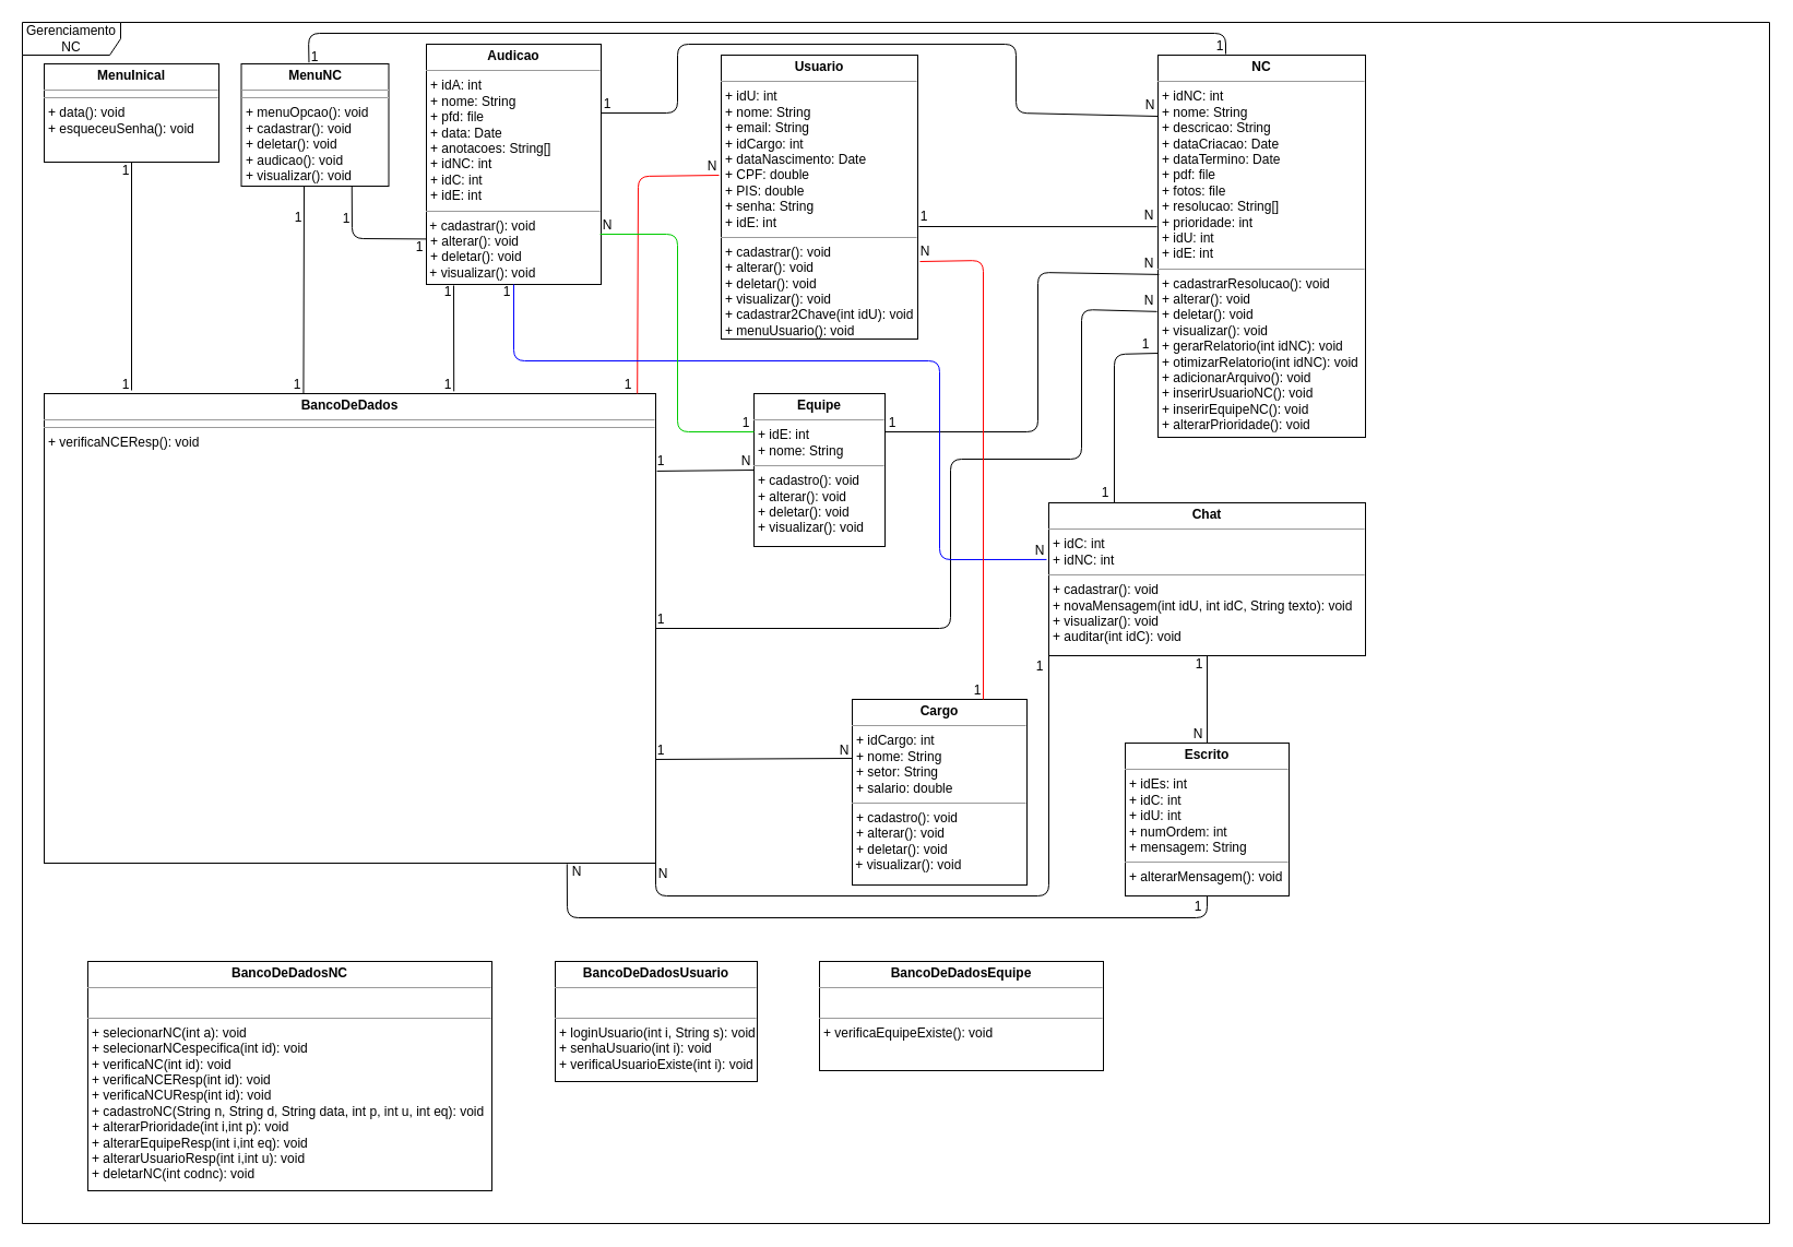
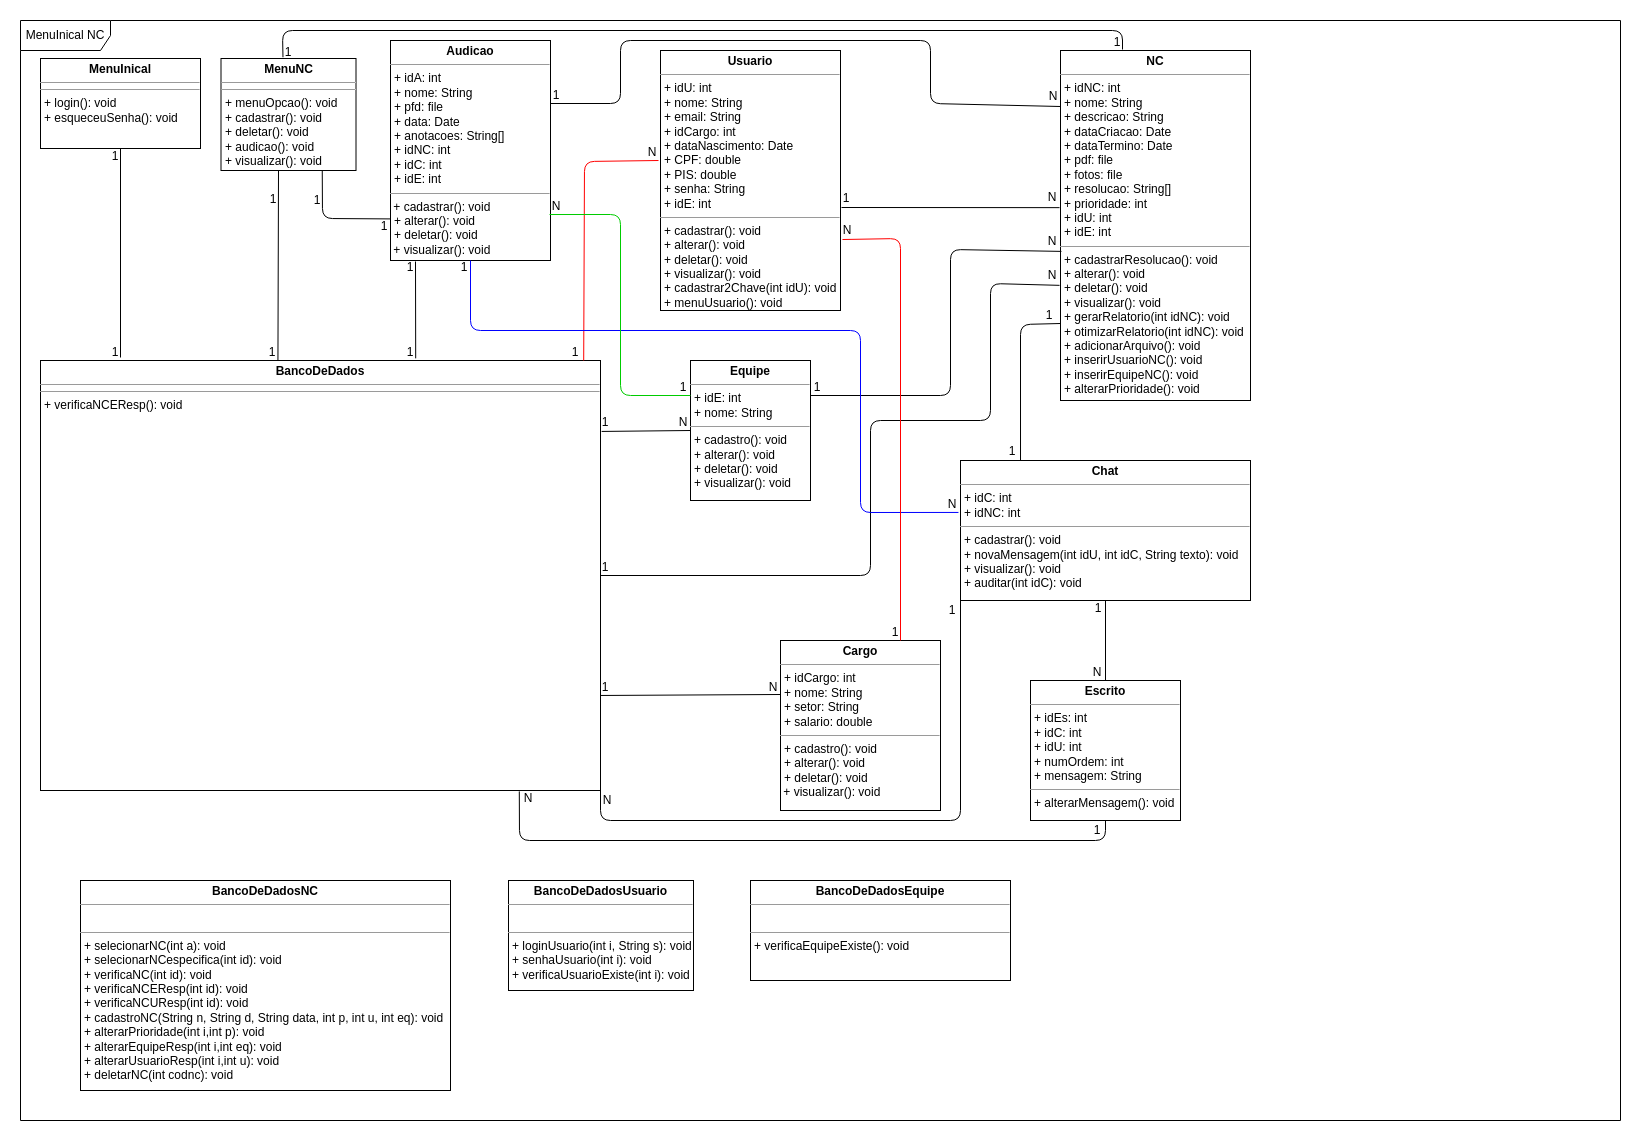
- <mxCell id="2" value="Gerenciamento NC" style="shape=umlFrame;whiteSpace=wrap;html=1;width=90;height=30;" parent="1" vertex="1"><mxGeometry x="20" y="20" width="1600" height="1100" as="geometry" /></mxCell>
+ <mxCell id="2" value="MenuInical NC" style="shape=umlFrame;whiteSpace=wrap;html=1;width=90;height=30;" parent="1" vertex="1"><mxGeometry x="20" y="20" width="1600" height="1100" as="geometry" /></mxCell>
- <mxCell id="9" value="&lt;p style=&quot;margin: 0px ; margin-top: 4px ; text-align: center&quot;&gt;&lt;b&gt;MenuInical&lt;/b&gt;&lt;br&gt;&lt;/p&gt;&lt;hr size=&quot;1&quot;&gt;&lt;hr size=&quot;1&quot;&gt;&lt;p style=&quot;margin: 0px ; margin-left: 4px&quot;&gt;+ data(): void&lt;/p&gt;&lt;p style=&quot;margin: 0px ; margin-left: 4px&quot;&gt;+ esqueceuSenha(): void&lt;br&gt;&lt;/p&gt;" style="verticalAlign=top;align=left;overflow=fill;fontSize=12;fontFamily=Helvetica;html=1;" parent="1" vertex="1"><mxGeometry x="40" y="58" width="160" height="90" as="geometry" /></mxCell>
+ <mxCell id="9" value="&lt;p style=&quot;margin: 0px ; margin-top: 4px ; text-align: center&quot;&gt;&lt;b&gt;MenuInical&lt;/b&gt;&lt;br&gt;&lt;/p&gt;&lt;hr size=&quot;1&quot;&gt;&lt;hr size=&quot;1&quot;&gt;&lt;p style=&quot;margin: 0px ; margin-left: 4px&quot;&gt;+ login(): void&lt;/p&gt;&lt;p style=&quot;margin: 0px ; margin-left: 4px&quot;&gt;+ esqueceuSenha(): void&lt;br&gt;&lt;/p&gt;" style="verticalAlign=top;align=left;overflow=fill;fontSize=12;fontFamily=Helvetica;html=1;" parent="1" vertex="1"><mxGeometry x="40" y="58" width="160" height="90" as="geometry" /></mxCell>
